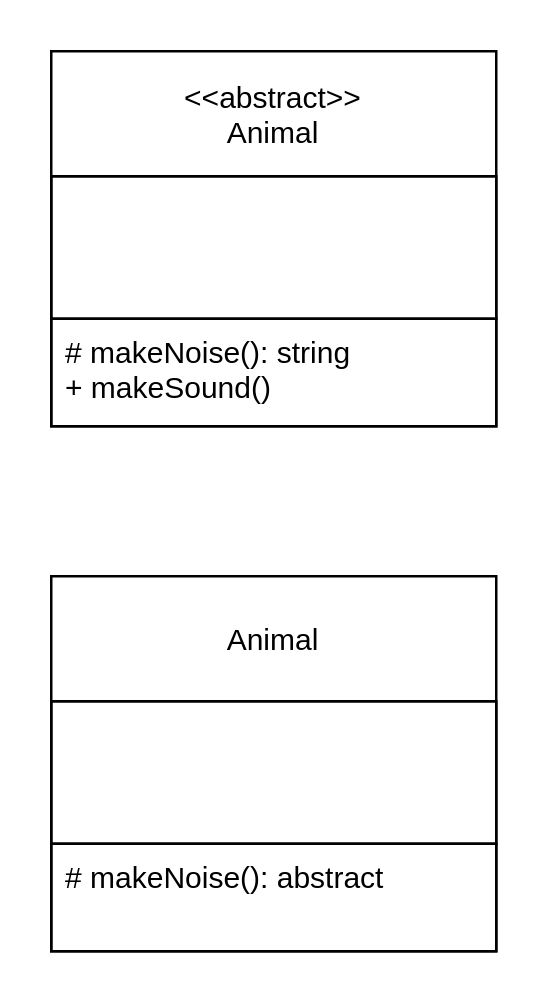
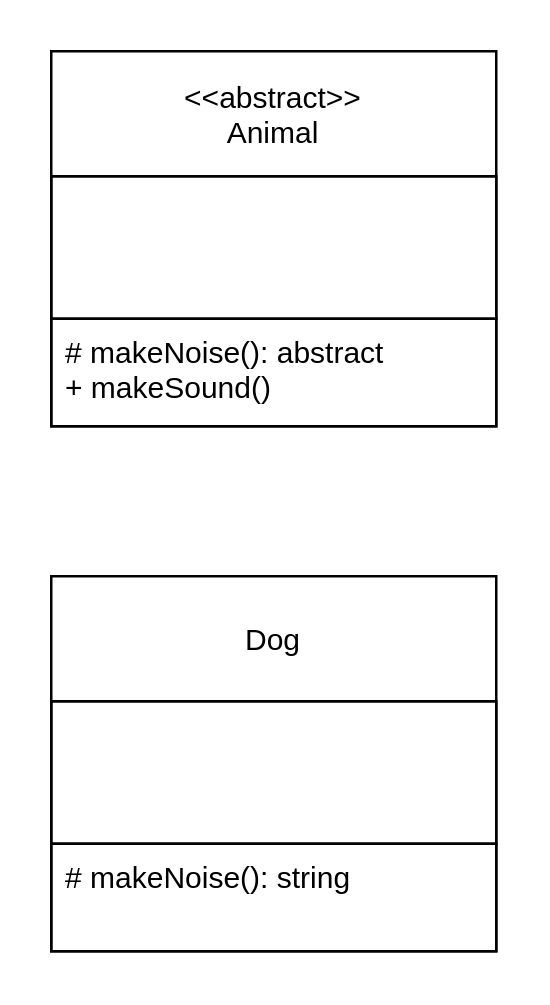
- <mxCell id="4" value="# makeNoise(): string&#10;+ makeSound()" style="text;strokeColor=#000000;fillColor=none;align=left;verticalAlign=top;spacingLeft=4;spacingRight=4;overflow=hidden;rotatable=0;points=[[0,0.5],[1,0.5]];portConstraint=eastwest;fontColor=#000000;" parent="2" vertex="1"><mxGeometry y="107" width="178" height="43" as="geometry" /></mxCell>
+ <mxCell id="4" value="# makeNoise(): abstract&#10;+ makeSound()" style="text;strokeColor=#000000;fillColor=none;align=left;verticalAlign=top;spacingLeft=4;spacingRight=4;overflow=hidden;rotatable=0;points=[[0,0.5],[1,0.5]];portConstraint=eastwest;fontColor=#000000;" parent="2" vertex="1"><mxGeometry y="107" width="178" height="43" as="geometry" /></mxCell>
- <mxCell id="5" value="Animal" style="swimlane;fontStyle=0;childLayout=stackLayout;horizontal=1;startSize=50;fillColor=none;horizontalStack=0;resizeParent=1;resizeParentMax=0;resizeLast=0;collapsible=1;marginBottom=0;rounded=0;shadow=0;sketch=0;fontColor=#000000;strokeColor=#000000;" parent="1" vertex="1"><mxGeometry x="20" y="230" width="178" height="150" as="geometry"><mxRectangle x="-505" y="-802" width="89" height="50" as="alternateBounds" /></mxGeometry></mxCell>
+ <mxCell id="5" value="Dog" style="swimlane;fontStyle=0;childLayout=stackLayout;horizontal=1;startSize=50;fillColor=none;horizontalStack=0;resizeParent=1;resizeParentMax=0;resizeLast=0;collapsible=1;marginBottom=0;rounded=0;shadow=0;sketch=0;fontColor=#000000;strokeColor=#000000;" parent="1" vertex="1"><mxGeometry x="20" y="230" width="178" height="150" as="geometry"><mxRectangle x="-505" y="-802" width="89" height="50" as="alternateBounds" /></mxGeometry></mxCell>
- <mxCell id="7" value="# makeNoise(): abstract" style="text;strokeColor=#000000;fillColor=none;align=left;verticalAlign=top;spacingLeft=4;spacingRight=4;overflow=hidden;rotatable=0;points=[[0,0.5],[1,0.5]];portConstraint=eastwest;fontColor=#000000;" parent="5" vertex="1"><mxGeometry y="107" width="178" height="43" as="geometry" /></mxCell>
+ <mxCell id="7" value="# makeNoise(): string" style="text;strokeColor=#000000;fillColor=none;align=left;verticalAlign=top;spacingLeft=4;spacingRight=4;overflow=hidden;rotatable=0;points=[[0,0.5],[1,0.5]];portConstraint=eastwest;fontColor=#000000;" parent="5" vertex="1"><mxGeometry y="107" width="178" height="43" as="geometry" /></mxCell>
